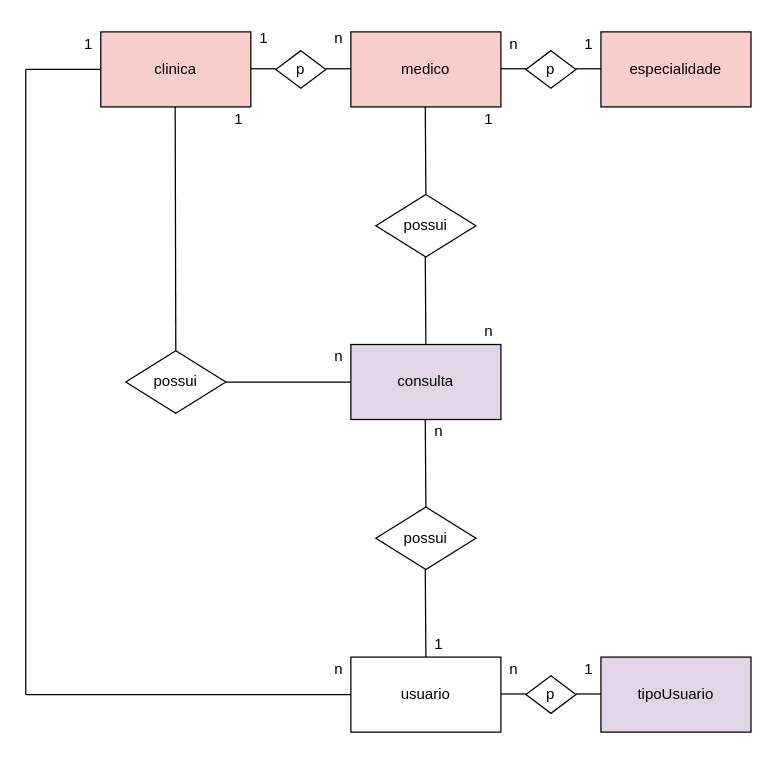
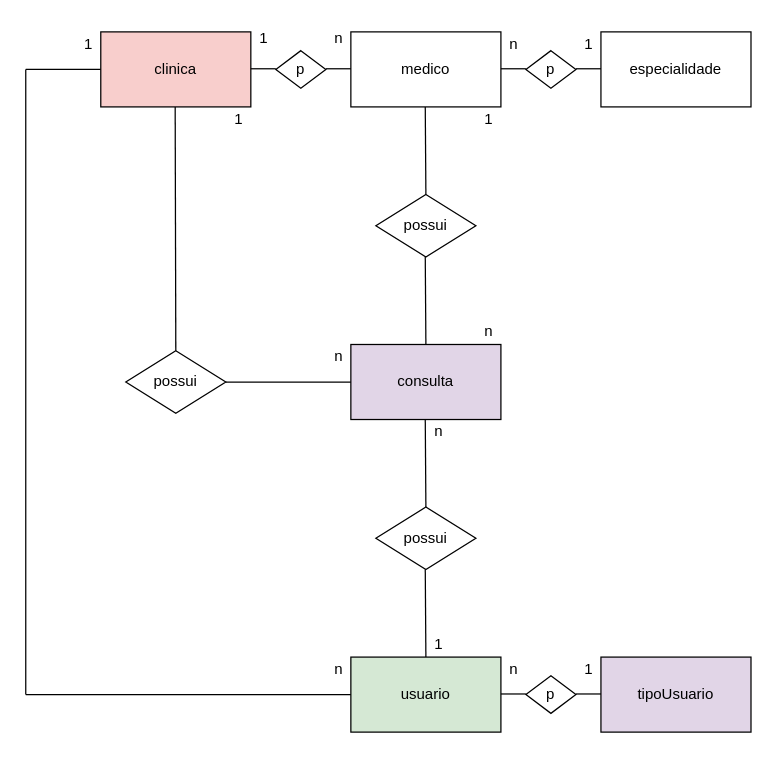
- <mxCell id="2" value="medico" style="rounded=0;whiteSpace=wrap;html=1;fillColor=#f8cecc;" parent="1" vertex="1"><mxGeometry x="280" y="25" width="120" height="60" as="geometry" /></mxCell>
+ <mxCell id="2" value="medico" style="rounded=0;whiteSpace=wrap;html=1;" parent="1" vertex="1"><mxGeometry x="280" y="25" width="120" height="60" as="geometry" /></mxCell>
- <mxCell id="6" value="especialidade" style="rounded=0;whiteSpace=wrap;html=1;fillColor=#f8cecc;" parent="1" vertex="1"><mxGeometry x="480" y="25" width="120" height="60" as="geometry" /></mxCell>
+ <mxCell id="6" value="especialidade" style="rounded=0;whiteSpace=wrap;html=1;" parent="1" vertex="1"><mxGeometry x="480" y="25" width="120" height="60" as="geometry" /></mxCell>
- <mxCell id="3" value="usuario" style="rounded=0;whiteSpace=wrap;html=1;" parent="1" vertex="1"><mxGeometry x="280" y="525" width="120" height="60" as="geometry" /></mxCell>
+ <mxCell id="3" value="usuario" style="rounded=0;whiteSpace=wrap;html=1;fillColor=#d5e8d4;" parent="1" vertex="1"><mxGeometry x="280" y="525" width="120" height="60" as="geometry" /></mxCell>
